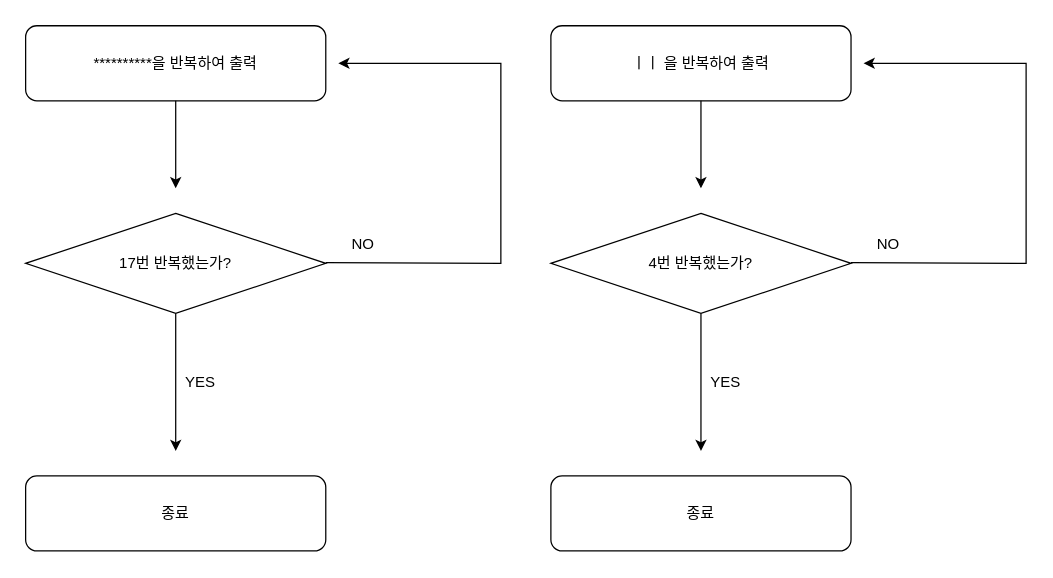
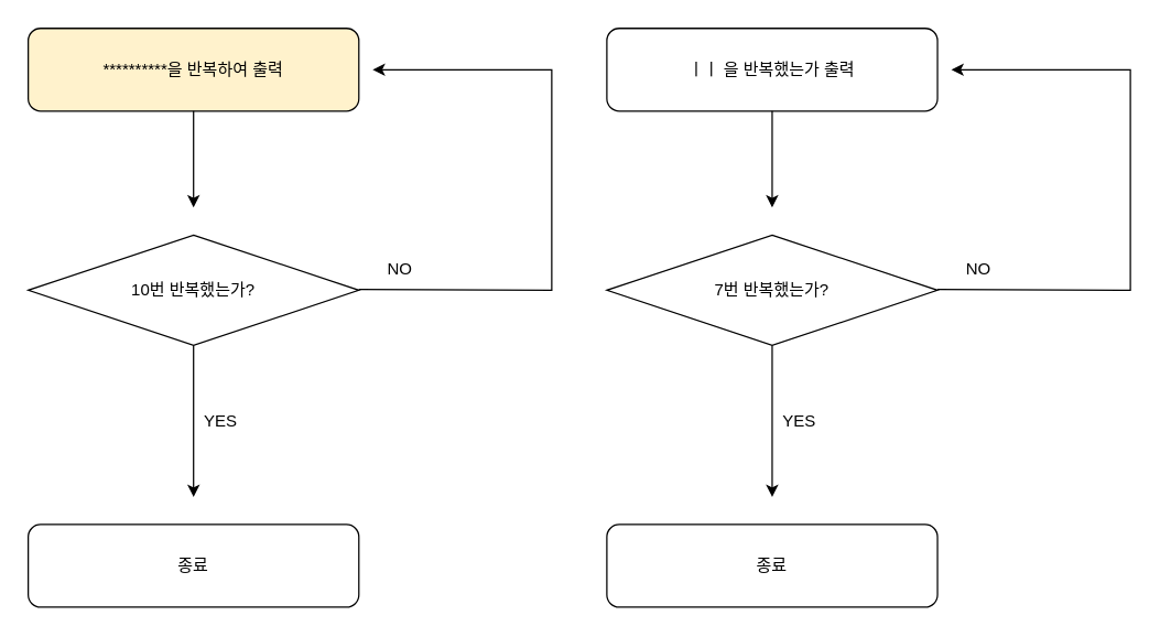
- <mxCell id="2" value="**********을 반복하여 출력" style="rounded=1;whiteSpace=wrap;html=1;" vertex="1" parent="1"><mxGeometry x="20" y="20" width="240" height="60" as="geometry" /></mxCell>
+ <mxCell id="2" value="**********을 반복하여 출력" style="rounded=1;whiteSpace=wrap;html=1;fillColor=#fff2cc;" vertex="1" parent="1"><mxGeometry x="20" y="20" width="240" height="60" as="geometry" /></mxCell>
- <mxCell id="10" value="ㅣㅣ 을 반복하여 출력" style="rounded=1;whiteSpace=wrap;html=1;" vertex="1" parent="1"><mxGeometry x="440" y="20" width="240" height="60" as="geometry" /></mxCell>
+ <mxCell id="10" value="ㅣㅣ 을 반복했는가 출력" style="rounded=1;whiteSpace=wrap;html=1;" vertex="1" parent="1"><mxGeometry x="440" y="20" width="240" height="60" as="geometry" /></mxCell>
- <mxCell id="8" value="17번 반복했는가?" style="rhombus;whiteSpace=wrap;html=1;" vertex="1" parent="1"><mxGeometry x="20" y="170" width="240" height="80" as="geometry" /></mxCell>
+ <mxCell id="8" value="10번 반복했는가?" style="rhombus;whiteSpace=wrap;html=1;" vertex="1" parent="1"><mxGeometry x="20" y="170" width="240" height="80" as="geometry" /></mxCell>
- <mxCell id="16" value="4번 반복했는가?" style="rhombus;whiteSpace=wrap;html=1;" vertex="1" parent="1"><mxGeometry x="440" y="170" width="240" height="80" as="geometry" /></mxCell>
+ <mxCell id="16" value="7번 반복했는가?" style="rhombus;whiteSpace=wrap;html=1;" vertex="1" parent="1"><mxGeometry x="440" y="170" width="240" height="80" as="geometry" /></mxCell>
